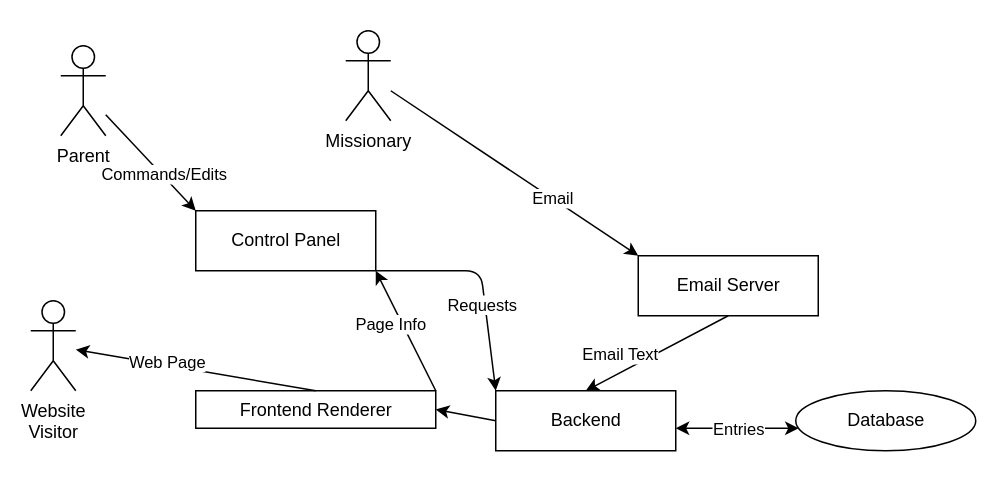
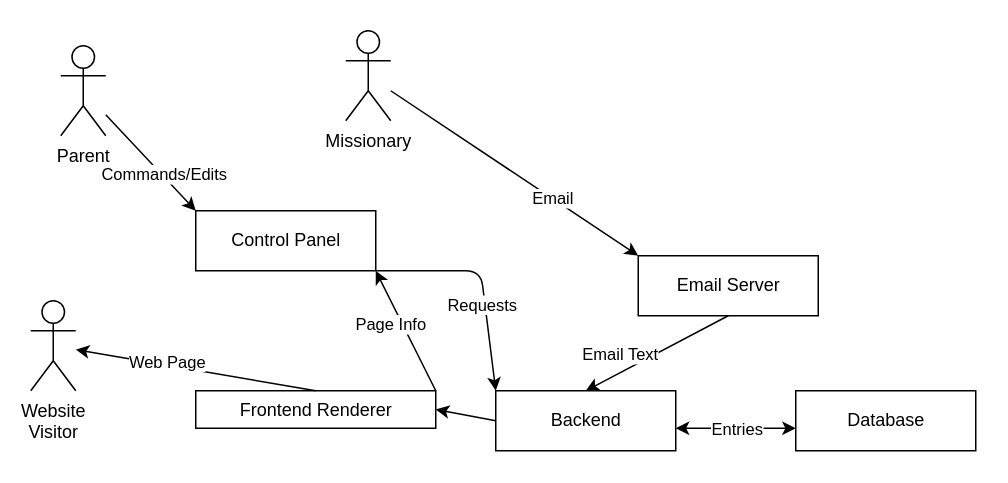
- <mxCell id="6" value="Database" style="ellipse;html=1;" vertex="1" parent="1"><mxGeometry x="530" y="260" width="120" height="40" as="geometry" /></mxCell>
+ <mxCell id="6" value="Database" style="html=1;" vertex="1" parent="1"><mxGeometry x="530" y="260" width="120" height="40" as="geometry" /></mxCell>
